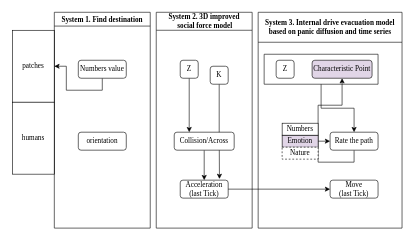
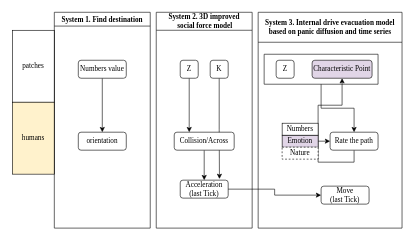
- <mxCell id="14" value="K" style="rounded=1;whiteSpace=wrap;html=1;fontFamily=Times New Roman;" vertex="1" parent="9"><mxGeometry x="90" y="90" width="30" height="30" as="geometry" /></mxCell>
+ <mxCell id="14" value="K" style="rounded=1;whiteSpace=wrap;html=1;fontFamily=Times New Roman;" vertex="1" parent="9"><mxGeometry x="90" y="80" width="30" height="30" as="geometry" /></mxCell>
- <mxCell id="6" style="edgeStyle=orthogonalEdgeStyle;rounded=0;orthogonalLoop=1;jettySize=auto;html=1;exitX=0.5;exitY=1;exitDx=0;exitDy=0;fontFamily=Times New Roman;" edge="1" parent="5" source="7" target="2"><mxGeometry relative="1" as="geometry" /></mxCell>
+ <mxCell id="6" style="edgeStyle=orthogonalEdgeStyle;rounded=0;orthogonalLoop=1;jettySize=auto;html=1;exitX=0.5;exitY=1;exitDx=0;exitDy=0;entryX=0.5;entryY=0;entryDx=0;entryDy=0;fontFamily=Times New Roman;" edge="1" parent="5" source="7" target="8"><mxGeometry relative="1" as="geometry" /></mxCell>
- <mxCell id="3" value="humans" style="rounded=1;whiteSpace=wrap;html=1;fontFamily=Times New Roman;arcSize=0;" parent="1" vertex="1"><mxGeometry x="20" y="170" width="70" height="120" as="geometry" /></mxCell>
+ <mxCell id="3" value="humans" style="rounded=1;whiteSpace=wrap;html=1;fontFamily=Times New Roman;arcSize=0;fillColor=#fff2cc;" parent="1" vertex="1"><mxGeometry x="20" y="170" width="70" height="120" as="geometry" /></mxCell>
- <mxCell id="18" value="Move&lt;br&gt;(last Tick)" style="rounded=1;whiteSpace=wrap;html=1;fontFamily=Times New Roman;" vertex="1" parent="17"><mxGeometry x="120" y="280" width="80" height="30" as="geometry" /></mxCell>
+ <mxCell id="18" value="Move&lt;br&gt;(last Tick)" style="rounded=1;whiteSpace=wrap;html=1;fontFamily=Times New Roman;" vertex="1" parent="17"><mxGeometry x="105" y="290" width="80" height="30" as="geometry" /></mxCell>
